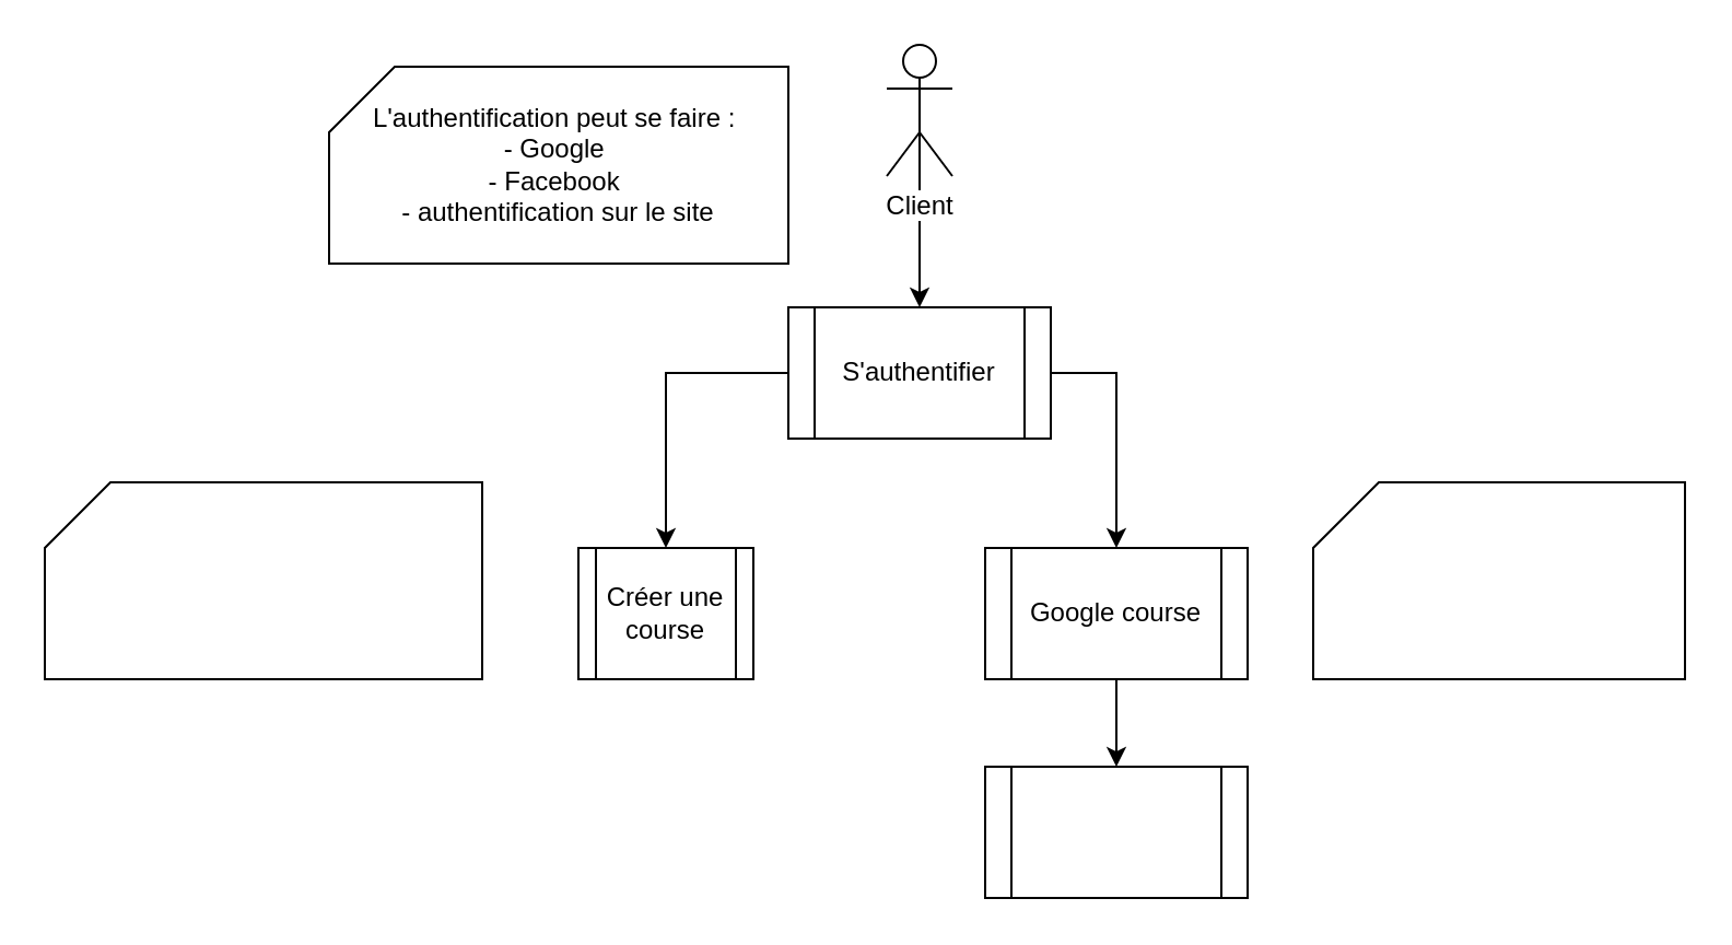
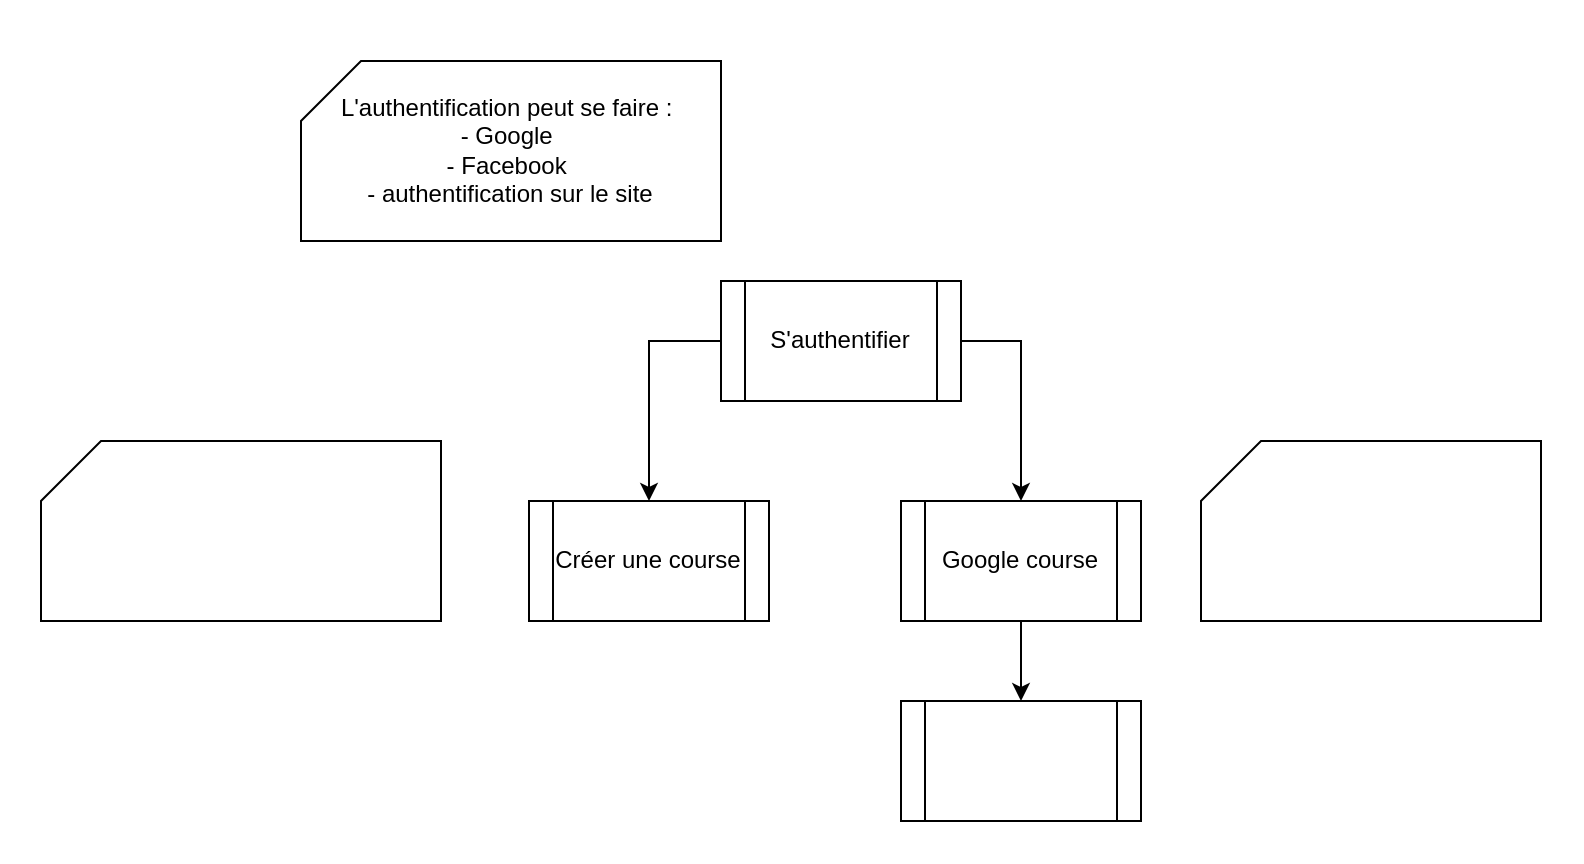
- <mxCell id="3" value="Client" style="shape=umlActor;verticalLabelPosition=bottom;labelBackgroundColor=#ffffff;verticalAlign=top;html=1;outlineConnect=0;" parent="1" vertex="1"><mxGeometry x="405" y="20" width="30" height="60" as="geometry" /></mxCell>
- <mxCell id="2" style="edgeStyle=orthogonalEdgeStyle;rounded=0;orthogonalLoop=1;jettySize=auto;html=1;exitX=0.5;exitY=0.5;exitDx=0;exitDy=0;exitPerimeter=0;entryX=0.5;entryY=0;entryDx=0;entryDy=0;" parent="1" source="3" target="6" edge="1"><mxGeometry relative="1" as="geometry"><mxPoint x="195" y="130" as="targetPoint" /></mxGeometry></mxCell>
- <mxCell id="12" value="Créer une course" style="shape=process;whiteSpace=wrap;html=1;backgroundOutline=1;" parent="1" vertex="1"><mxGeometry x="264" y="250" width="80" height="60" as="geometry" /></mxCell>
+ <mxCell id="12" value="Créer une course" style="shape=process;whiteSpace=wrap;html=1;backgroundOutline=1;" parent="1" vertex="1"><mxGeometry x="264" y="250" width="120" height="60" as="geometry" /></mxCell>
